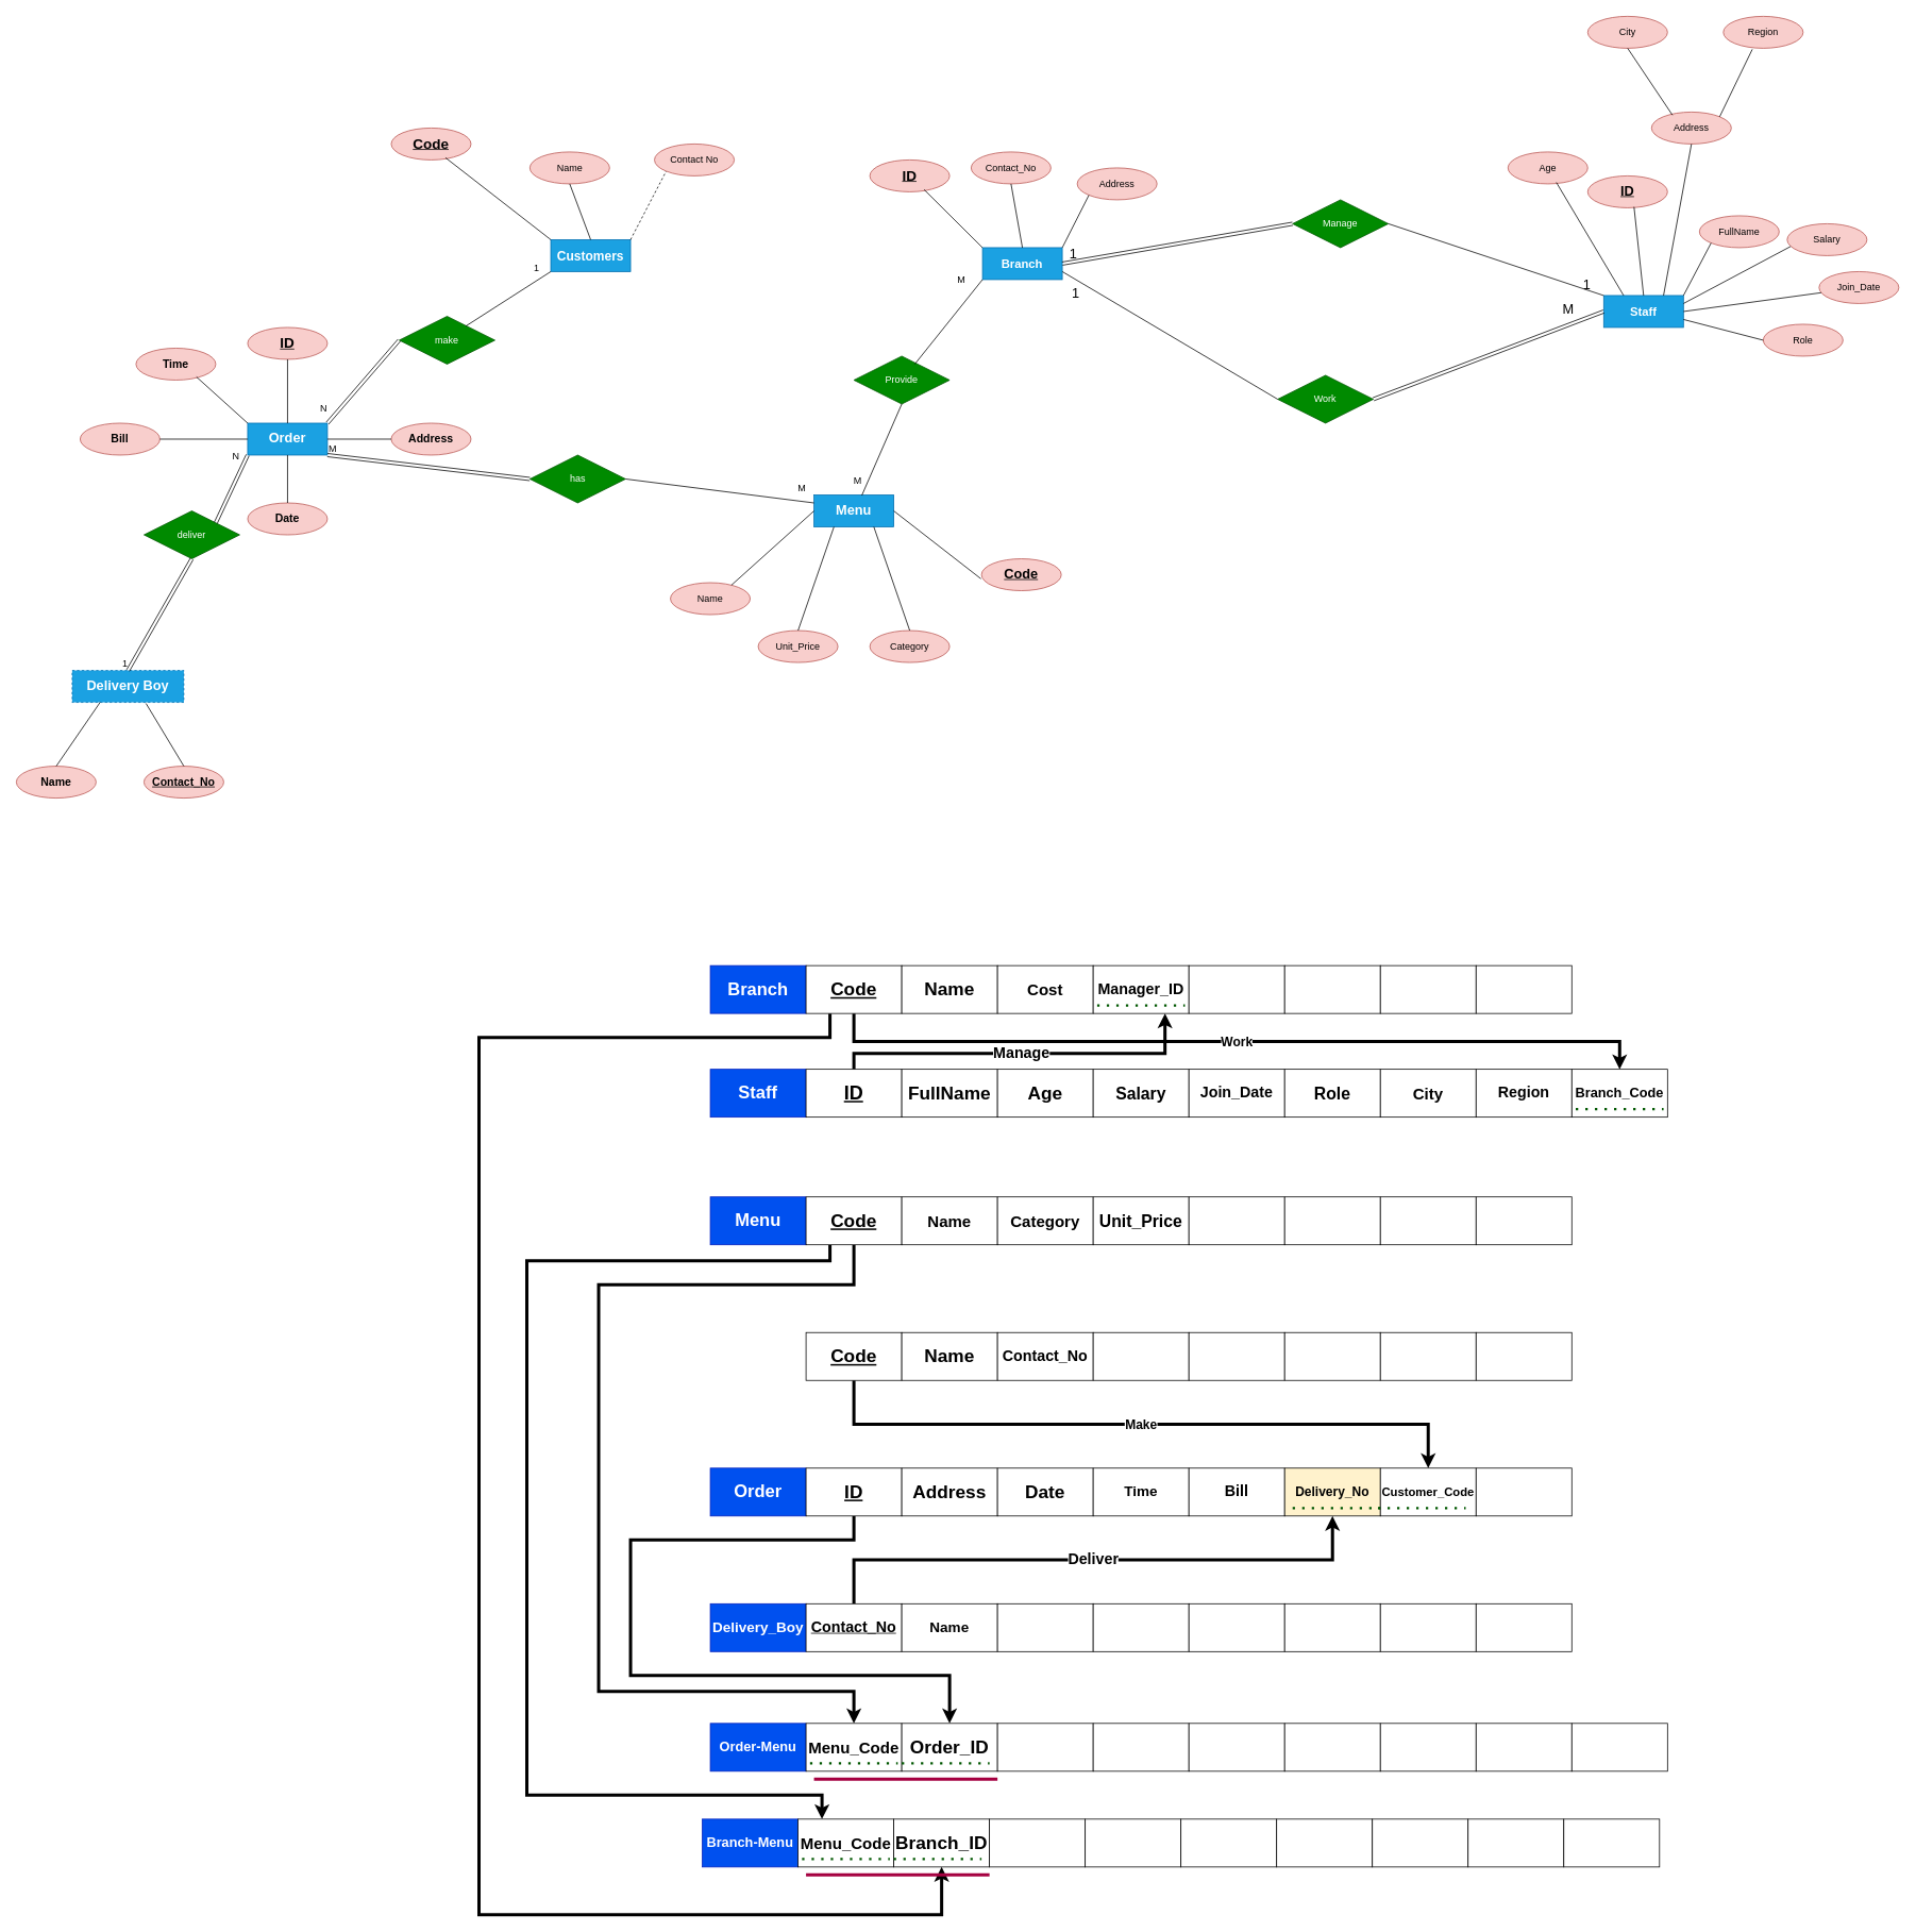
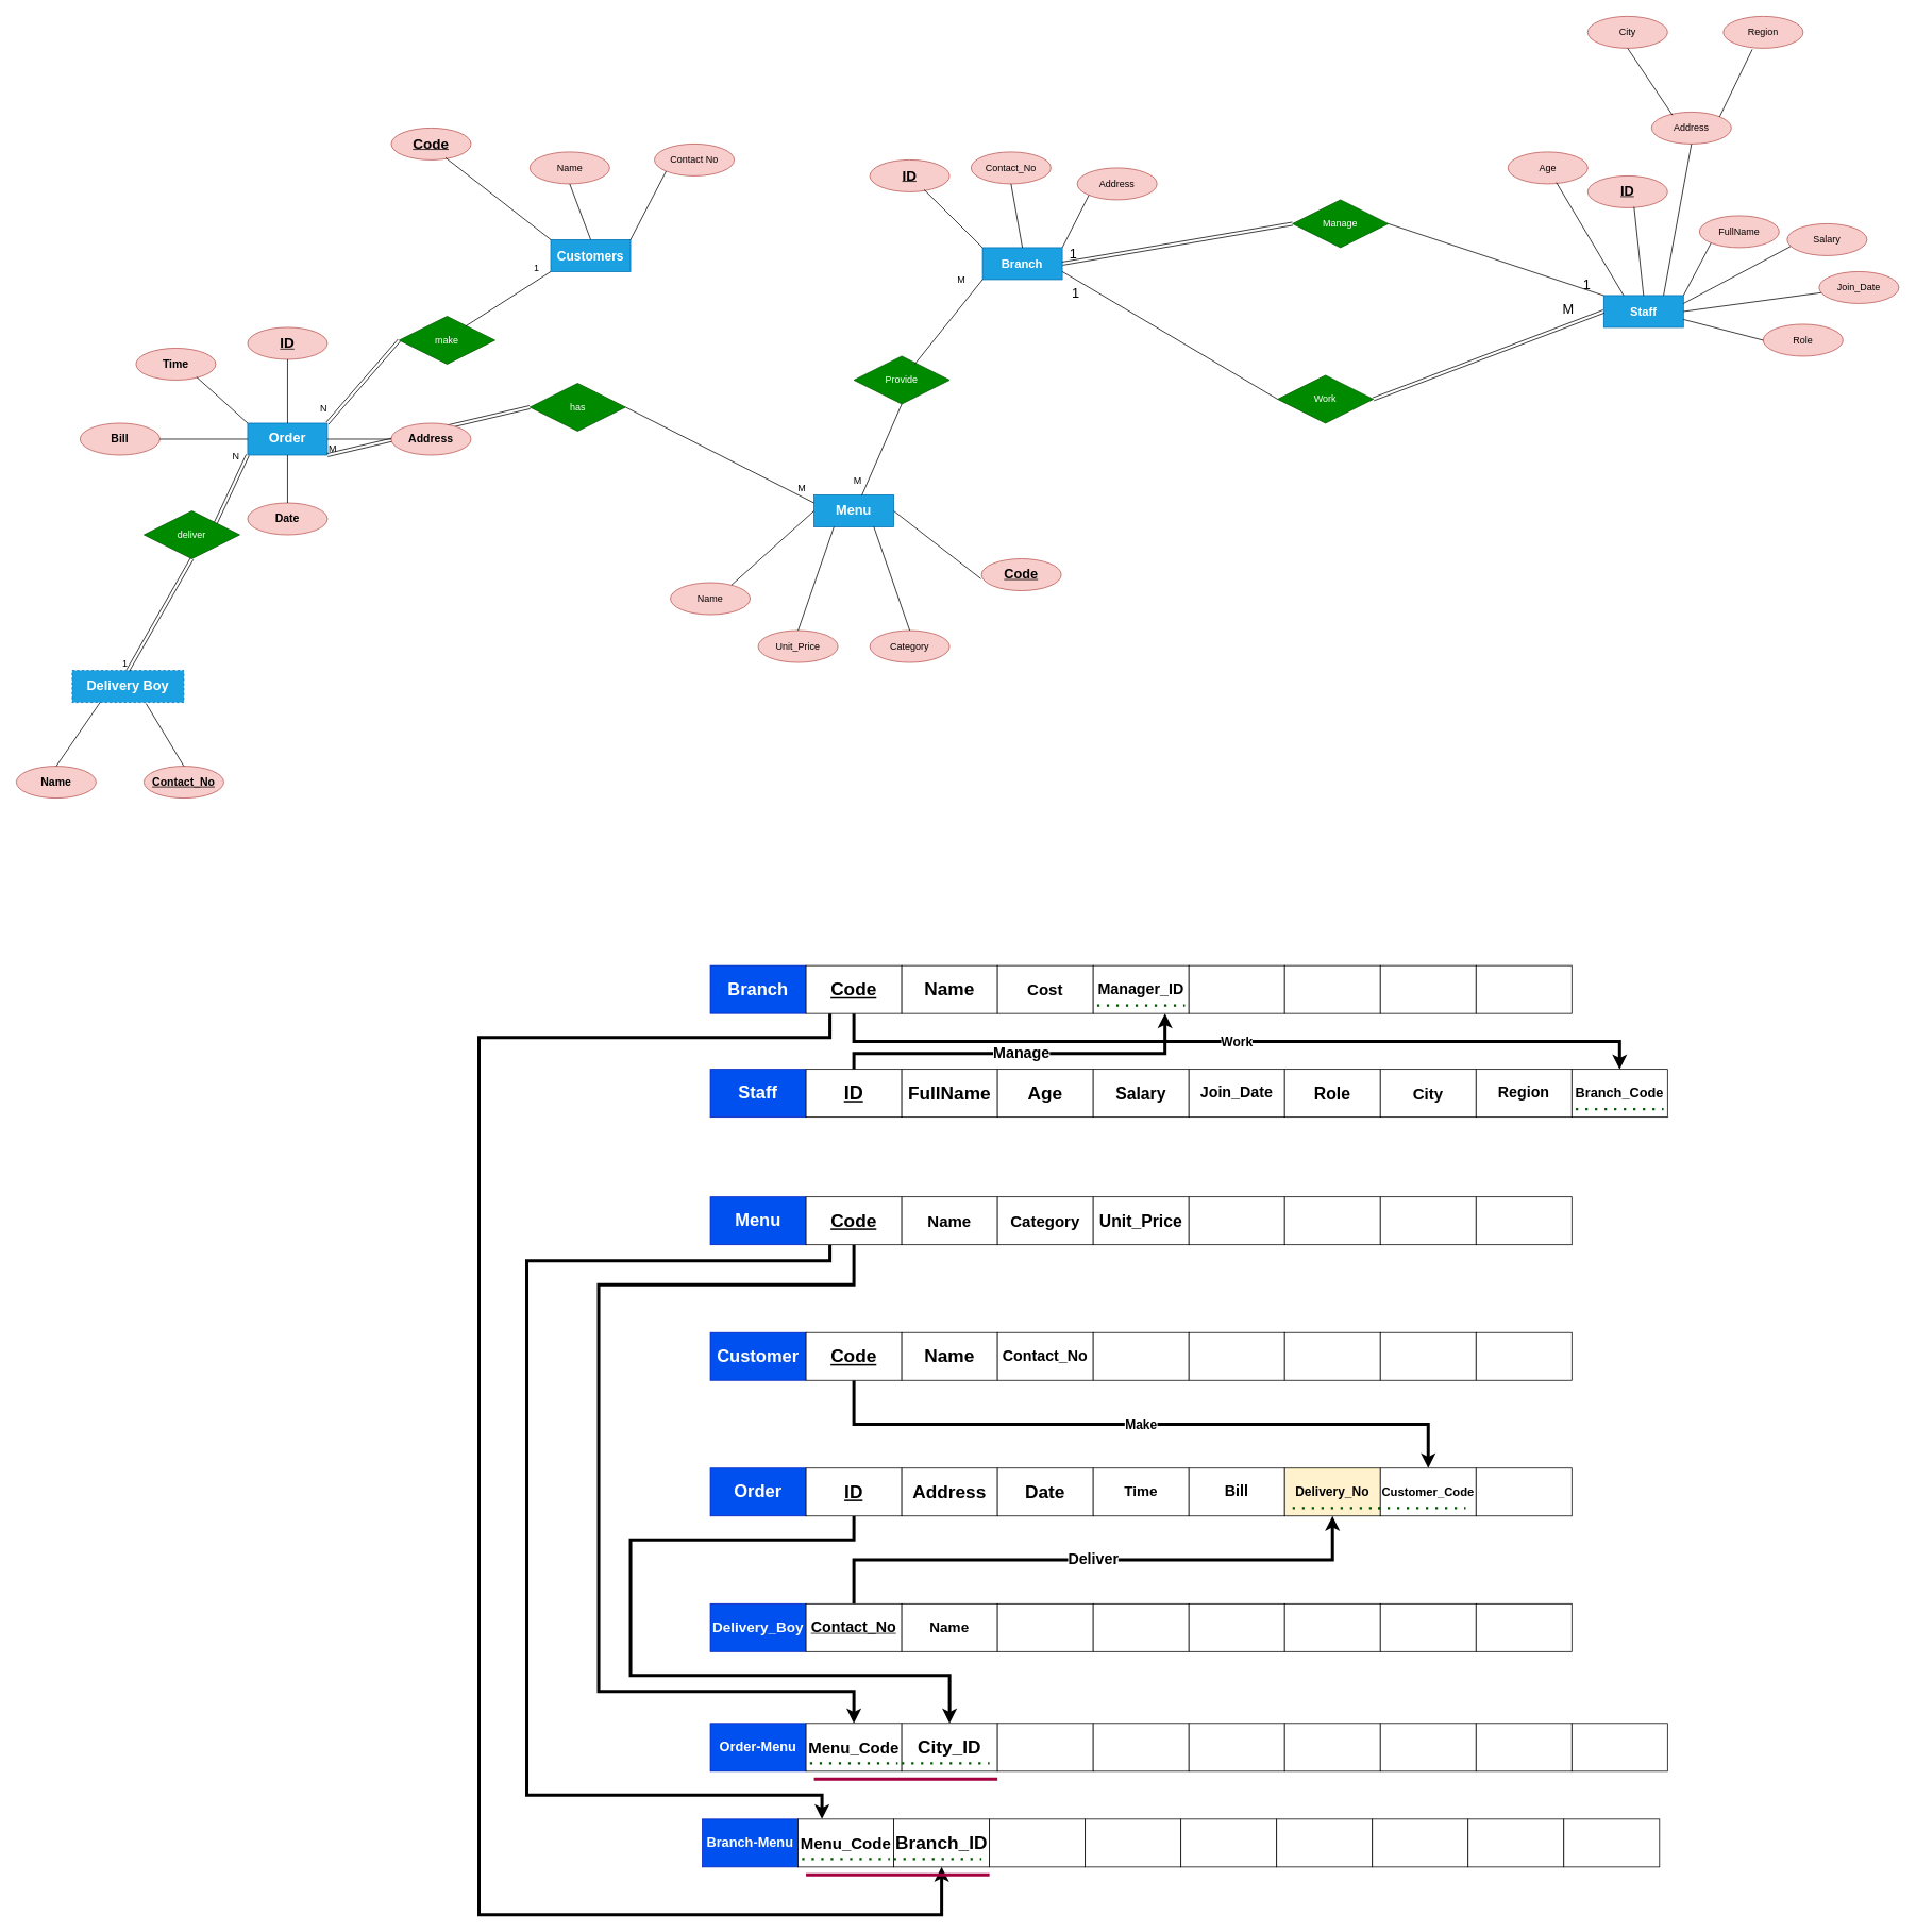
- <mxCell id="15" value="" style="endArrow=none;html=1;rounded=0;exitX=1;exitY=0;exitDx=0;exitDy=0;entryX=0;entryY=1;entryDx=0;entryDy=0;dashed=1;" parent="1" source="9" target="12" edge="1"><mxGeometry relative="1" as="geometry"><mxPoint x="783.75" y="570" as="sourcePoint" /><mxPoint x="943.75" y="570" as="targetPoint" /></mxGeometry></mxCell>
+ <mxCell id="15" value="" style="endArrow=none;html=1;rounded=0;exitX=1;exitY=0;exitDx=0;exitDy=0;entryX=0;entryY=1;entryDx=0;entryDy=0;" parent="1" source="9" target="12" edge="1"><mxGeometry relative="1" as="geometry"><mxPoint x="783.75" y="570" as="sourcePoint" /><mxPoint x="943.75" y="570" as="targetPoint" /></mxGeometry></mxCell>
- <mxCell id="122" value="has" style="shape=rhombus;perimeter=rhombusPerimeter;whiteSpace=wrap;html=1;align=center;fillColor=#008a00;strokeColor=#005700;fontColor=#ffffff;" parent="1" vertex="1"><mxGeometry x="663.75" y="570" width="120" height="60" as="geometry" /></mxCell>
+ <mxCell id="122" value="has" style="shape=rhombus;perimeter=rhombusPerimeter;whiteSpace=wrap;html=1;align=center;fillColor=#008a00;strokeColor=#005700;fontColor=#ffffff;" parent="1" vertex="1"><mxGeometry x="663.75" y="480" width="120" height="60" as="geometry" /></mxCell>
+ <mxCell id="54" value="&lt;b&gt;&lt;font style=&quot;font-size: 22px;&quot;&gt;Customer&lt;/font&gt;&lt;/b&gt;" style="rounded=0;whiteSpace=wrap;html=1;fillColor=#0050ef;fontColor=#ffffff;strokeColor=#001DBC;" parent="1" vertex="1"><mxGeometry x="890" y="1670" width="120" height="60" as="geometry" /></mxCell>
- <mxCell id="158" value="&lt;font style=&quot;font-size: 23px;&quot;&gt;&lt;b&gt;Order_ID&lt;/b&gt;&lt;/font&gt;" style="rounded=0;whiteSpace=wrap;html=1;" vertex="1" parent="1"><mxGeometry x="1130" y="2160" width="120" height="60" as="geometry" /></mxCell>
+ <mxCell id="158" value="&lt;font style=&quot;font-size: 23px;&quot;&gt;&lt;b&gt;City_ID&lt;/b&gt;&lt;/font&gt;" style="rounded=0;whiteSpace=wrap;html=1;" vertex="1" parent="1"><mxGeometry x="1130" y="2160" width="120" height="60" as="geometry" /></mxCell>
